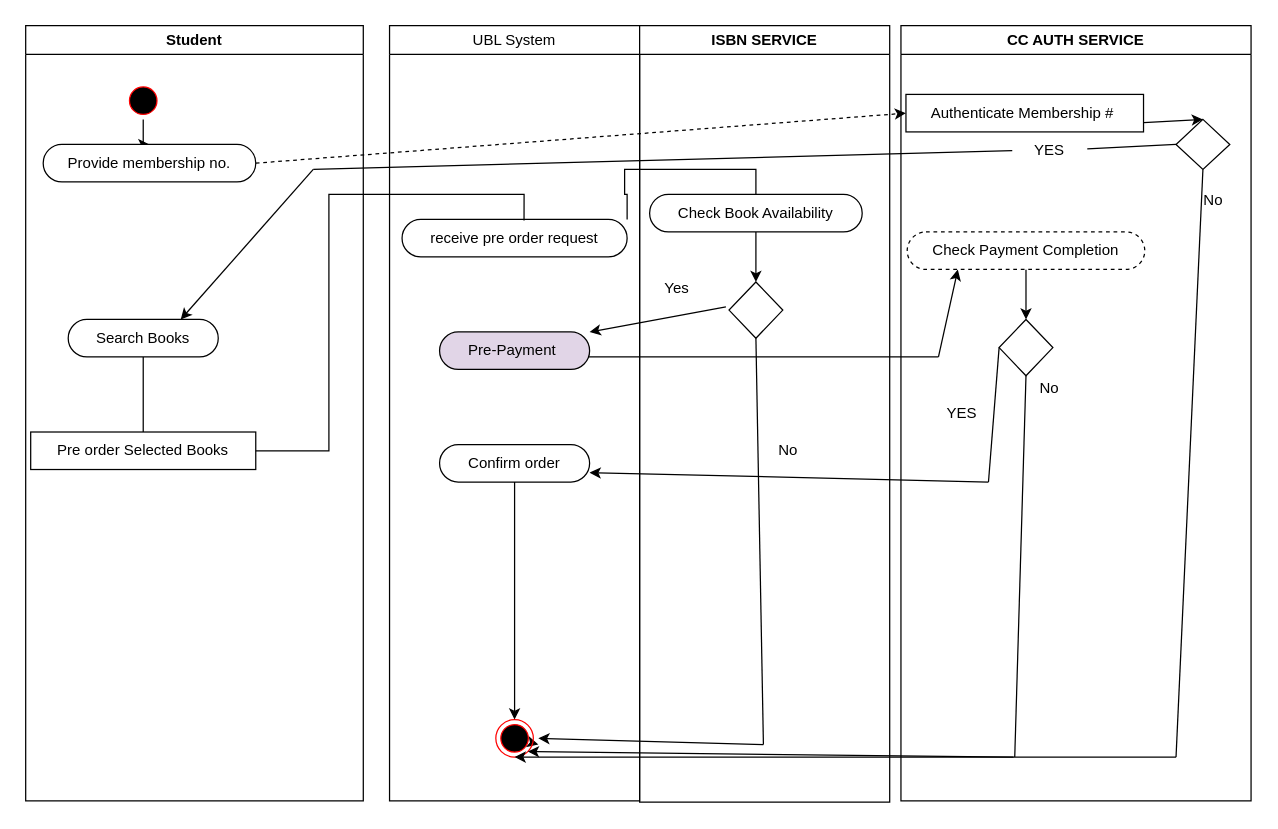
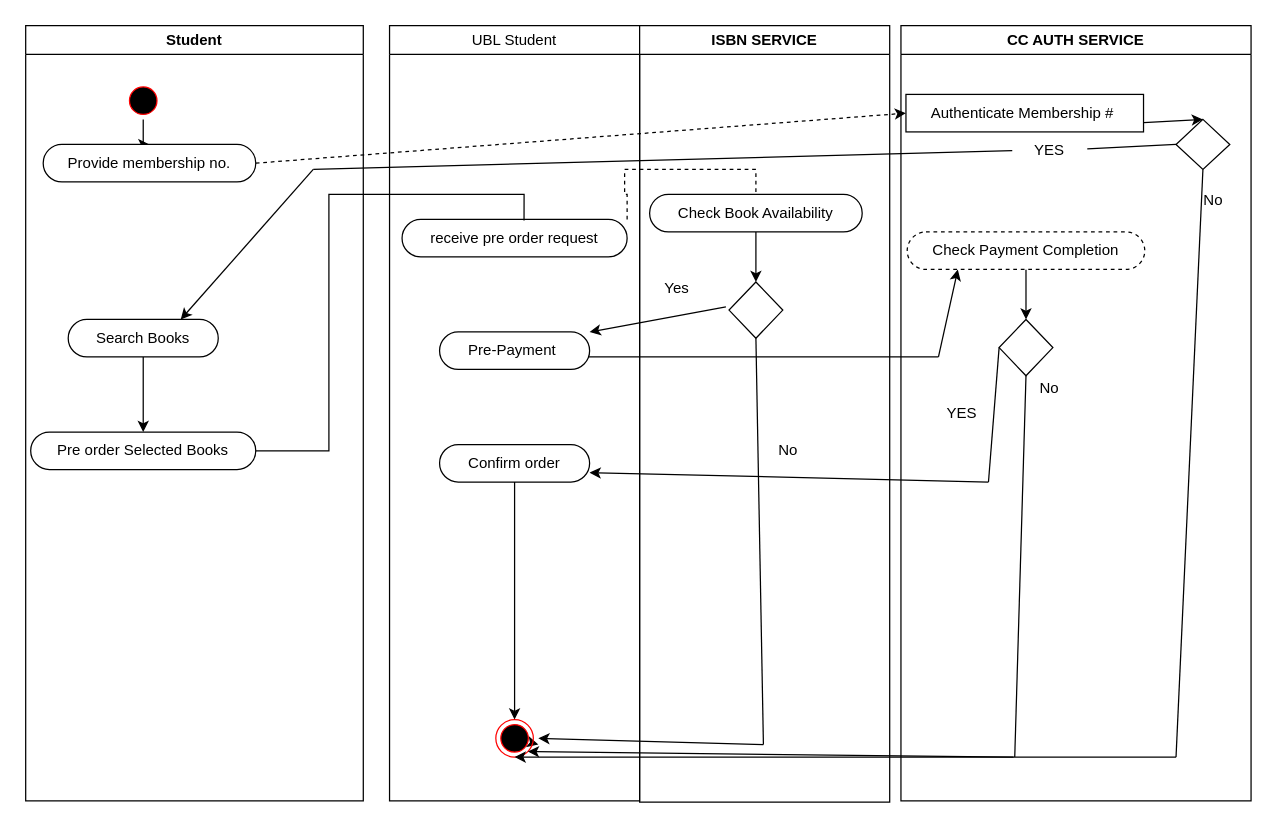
- <mxCell id="9" value="UBL System" style="swimlane;whiteSpace=wrap;html=1;startSize=23;fontStyle=0" vertex="1" parent="1"><mxGeometry x="311" y="20" width="200" height="620" as="geometry"><mxRectangle x="100" y="99" width="130" height="26" as="alternateBounds" /></mxGeometry></mxCell>
+ <mxCell id="9" value="UBL Student" style="swimlane;whiteSpace=wrap;html=1;startSize=23;fontStyle=0" vertex="1" parent="1"><mxGeometry x="311" y="20" width="200" height="620" as="geometry"><mxRectangle x="100" y="99" width="130" height="26" as="alternateBounds" /></mxGeometry></mxCell>
- <mxCell id="44" style="edgeStyle=orthogonalEdgeStyle;rounded=0;orthogonalLoop=1;jettySize=auto;html=1;startArrow=none;endArrow=none;segment=10;sourcePerimeterSpacing=0;targetPerimeterSpacing=0;exitX=1;exitY=0;exitDx=0;exitDy=0;entryX=0.5;entryY=0;entryDx=0;entryDy=0;" edge="1" parent="1" source="10" target="15"><mxGeometry relative="1" as="geometry" /></mxCell>
+ <mxCell id="44" style="edgeStyle=orthogonalEdgeStyle;rounded=0;orthogonalLoop=1;jettySize=auto;html=1;startArrow=none;endArrow=none;segment=10;sourcePerimeterSpacing=0;targetPerimeterSpacing=0;exitX=1;exitY=0;exitDx=0;exitDy=0;entryX=0.5;entryY=0;entryDx=0;entryDy=0;dashed=1;" edge="1" parent="1" source="10" target="15"><mxGeometry relative="1" as="geometry" /></mxCell>
- <mxCell id="12" value="Pre-Payment&amp;nbsp;" style="whiteSpace=wrap;html=1;rounded=1;arcSize=50;align=center;verticalAlign=middle;strokeWidth=1;autosize=1;spacing=4;treeFolding=1;treeMoving=1;newEdgeStyle={&quot;edgeStyle&quot;:&quot;entityRelationEdgeStyle&quot;,&quot;startArrow&quot;:&quot;none&quot;,&quot;endArrow&quot;:&quot;none&quot;,&quot;segment&quot;:10,&quot;curved&quot;:1,&quot;sourcePerimeterSpacing&quot;:0,&quot;targetPerimeterSpacing&quot;:0};fillColor=#e1d5e7;" vertex="1" parent="9"><mxGeometry x="40" y="245" width="120" height="30" as="geometry" /></mxCell>
+ <mxCell id="12" value="Pre-Payment&amp;nbsp;" style="whiteSpace=wrap;html=1;rounded=1;arcSize=50;align=center;verticalAlign=middle;strokeWidth=1;autosize=1;spacing=4;treeFolding=1;treeMoving=1;newEdgeStyle={&quot;edgeStyle&quot;:&quot;entityRelationEdgeStyle&quot;,&quot;startArrow&quot;:&quot;none&quot;,&quot;endArrow&quot;:&quot;none&quot;,&quot;segment&quot;:10,&quot;curved&quot;:1,&quot;sourcePerimeterSpacing&quot;:0,&quot;targetPerimeterSpacing&quot;:0};" vertex="1" parent="9"><mxGeometry x="40" y="245" width="120" height="30" as="geometry" /></mxCell>
- <mxCell id="7" value="" style="endArrow=none;html=1;rounded=0;exitX=0.5;exitY=1;exitDx=0;exitDy=0;entryX=0.5;entryY=0;entryDx=0;entryDy=0;" edge="1" parent="2" source="6" target="3"><mxGeometry width="50" height="50" relative="1" as="geometry"><mxPoint x="270" y="375" as="sourcePoint" /><mxPoint x="320" y="325" as="targetPoint" /></mxGeometry></mxCell>
+ <mxCell id="7" value="" style="endArrow=classic;html=1;rounded=0;exitX=0.5;exitY=1;exitDx=0;exitDy=0;entryX=0.5;entryY=0;entryDx=0;entryDy=0;" edge="1" parent="2" source="6" target="3"><mxGeometry width="50" height="50" relative="1" as="geometry"><mxPoint x="270" y="375" as="sourcePoint" /><mxPoint x="320" y="325" as="targetPoint" /></mxGeometry></mxCell>
- <mxCell id="3" value="&lt;div&gt;Pre order Selected Books&lt;/div&gt;" style="whiteSpace=wrap;html=1;arcSize=50;align=center;verticalAlign=middle;strokeWidth=1;autosize=1;spacing=4;treeFolding=1;treeMoving=1;newEdgeStyle={&quot;edgeStyle&quot;:&quot;entityRelationEdgeStyle&quot;,&quot;startArrow&quot;:&quot;none&quot;,&quot;endArrow&quot;:&quot;none&quot;,&quot;segment&quot;:10,&quot;curved&quot;:1,&quot;sourcePerimeterSpacing&quot;:0,&quot;targetPerimeterSpacing&quot;:0};rounded=0;" vertex="1" parent="2"><mxGeometry x="4" y="325" width="180" height="30" as="geometry" /></mxCell>
+ <mxCell id="3" value="&lt;div&gt;Pre order Selected Books&lt;/div&gt;" style="whiteSpace=wrap;html=1;rounded=1;arcSize=50;align=center;verticalAlign=middle;strokeWidth=1;autosize=1;spacing=4;treeFolding=1;treeMoving=1;newEdgeStyle={&quot;edgeStyle&quot;:&quot;entityRelationEdgeStyle&quot;,&quot;startArrow&quot;:&quot;none&quot;,&quot;endArrow&quot;:&quot;none&quot;,&quot;segment&quot;:10,&quot;curved&quot;:1,&quot;sourcePerimeterSpacing&quot;:0,&quot;targetPerimeterSpacing&quot;:0};" vertex="1" parent="2"><mxGeometry x="4" y="325" width="180" height="30" as="geometry" /></mxCell>
